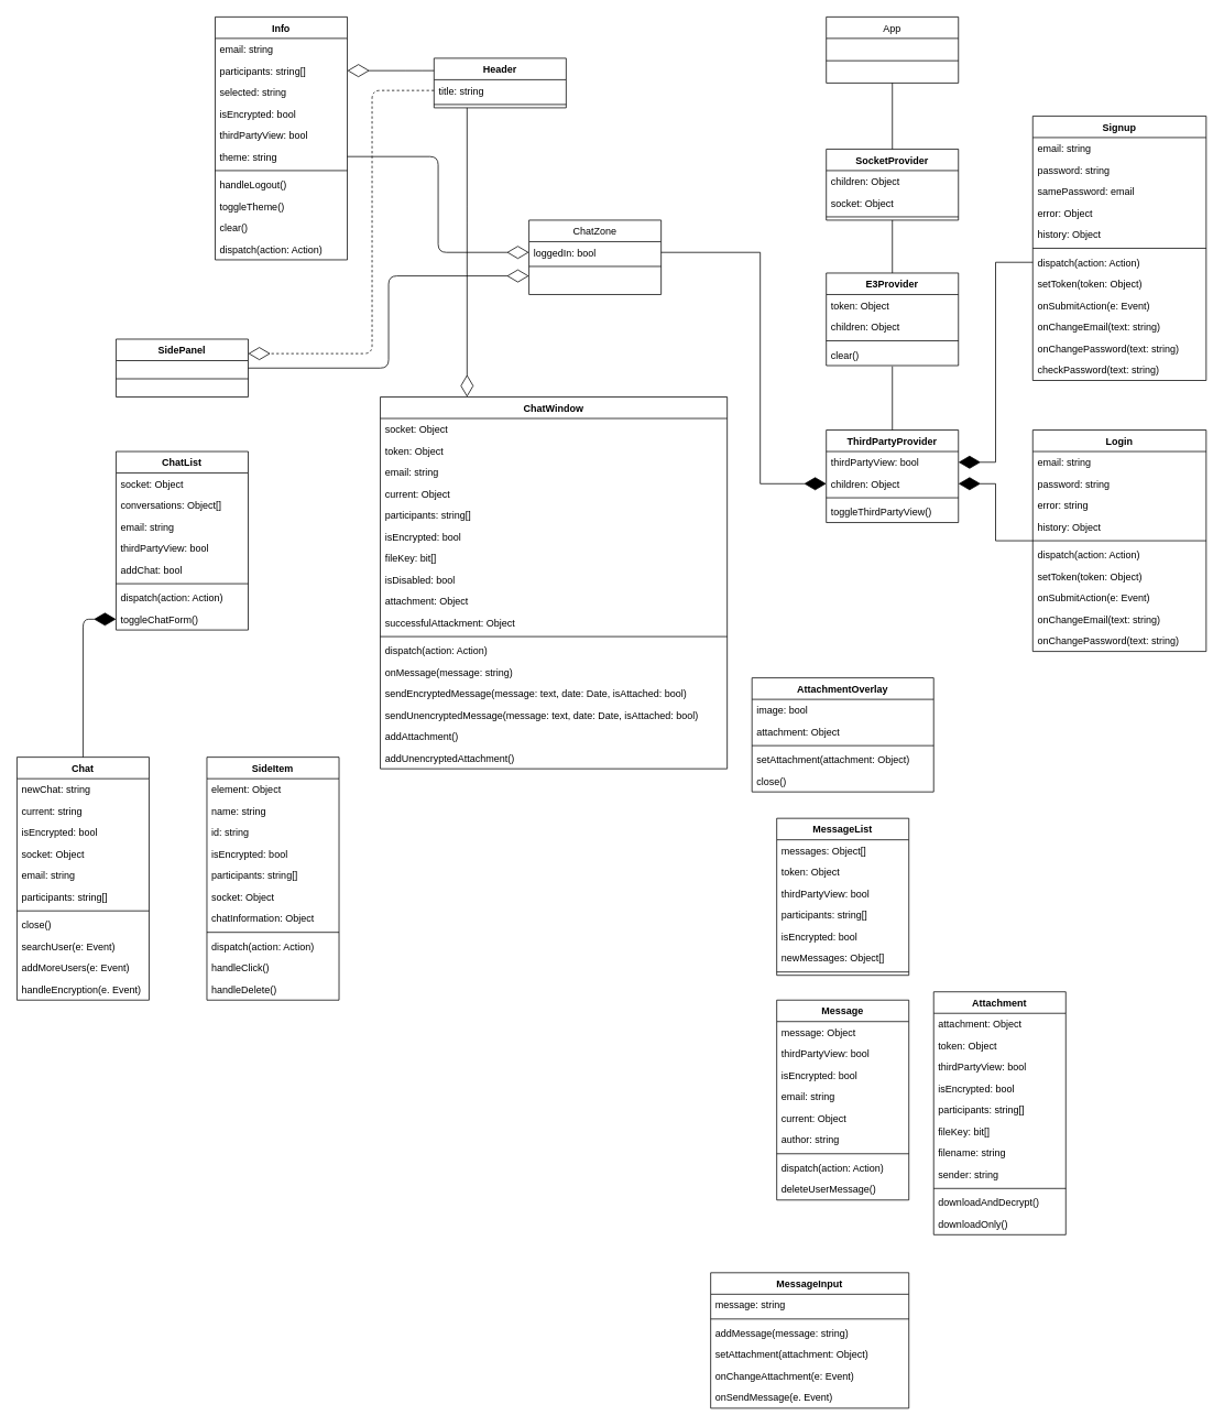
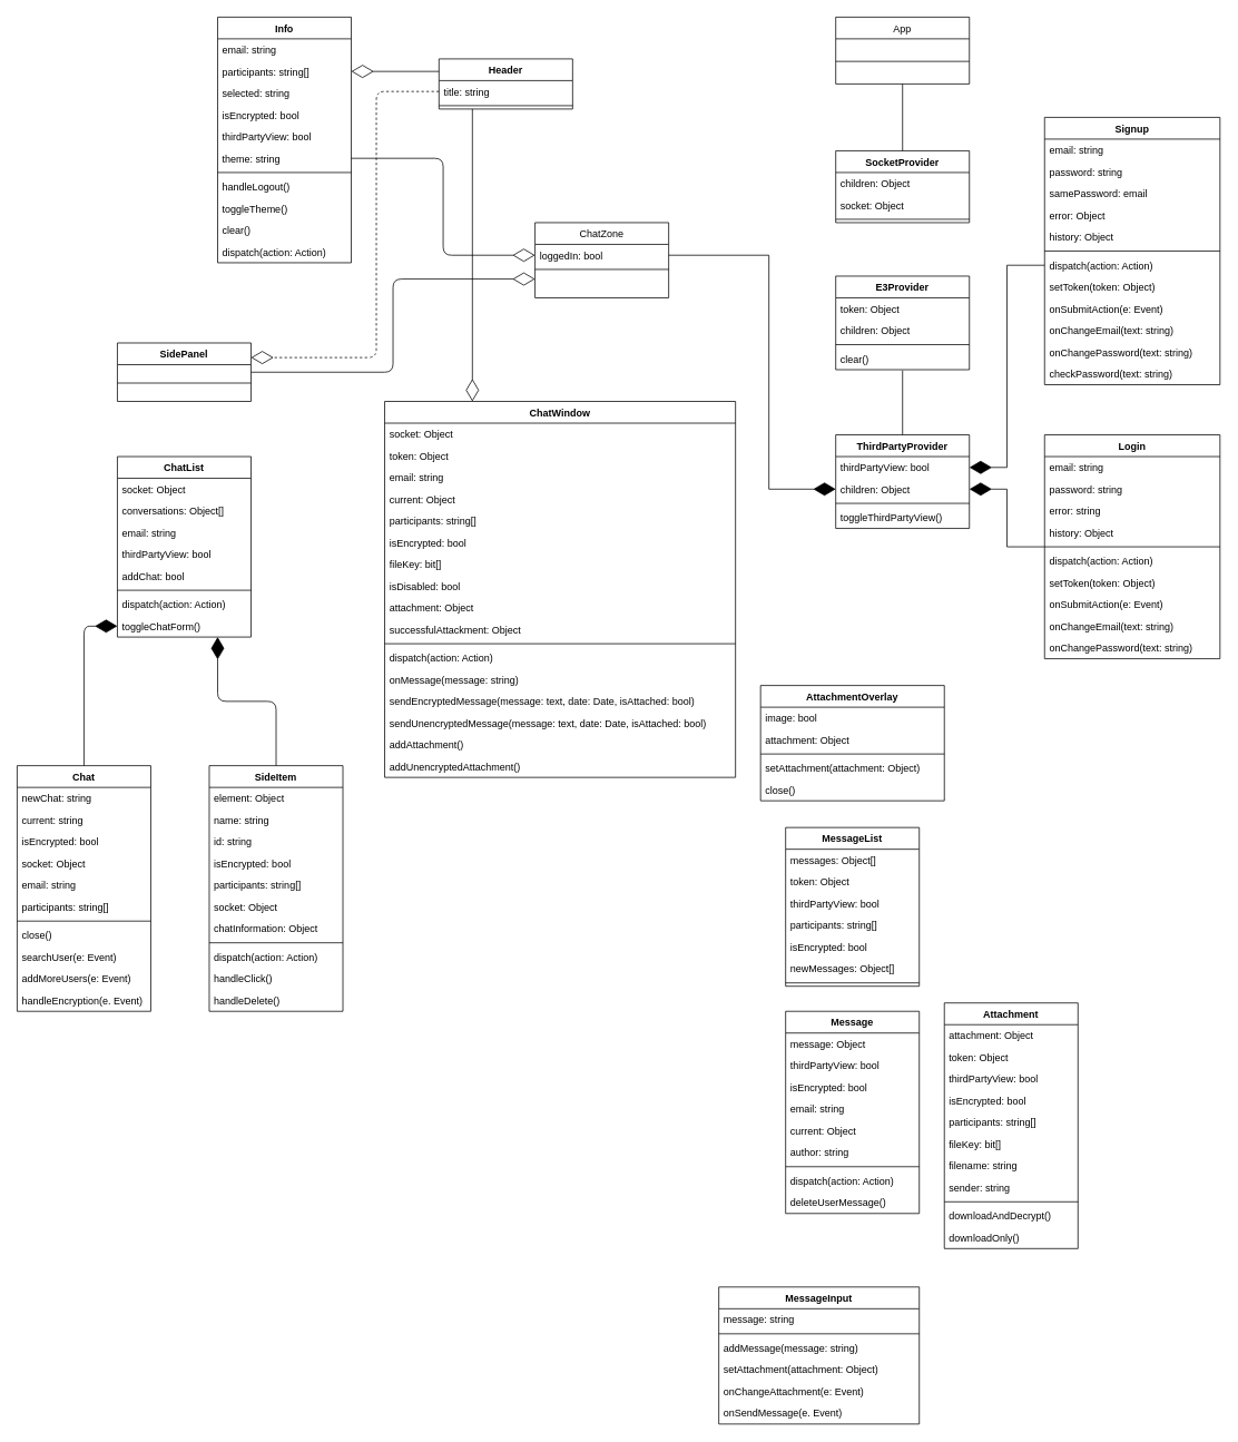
- <mxCell id="157" value="" style="endArrow=none;html=1;edgeStyle=orthogonalEdgeStyle;exitX=0.5;exitY=1;exitDx=0;exitDy=0;entryX=0.5;entryY=0;entryDx=0;entryDy=0;" edge="1" parent="1" source="62" target="31"><mxGeometry relative="1" as="geometry"><mxPoint x="1010" y="340" as="sourcePoint" /><mxPoint x="1170" y="340" as="targetPoint" /></mxGeometry></mxCell>
+ <mxCell id="168" value="" style="endArrow=diamondThin;endFill=1;endSize=24;html=1;entryX=0.75;entryY=1;entryDx=0;entryDy=0;exitX=0.5;exitY=0;exitDx=0;exitDy=0;edgeStyle=orthogonalEdgeStyle;" edge="1" parent="1" source="83" target="53"><mxGeometry width="160" relative="1" as="geometry"><mxPoint x="480" y="1040" as="sourcePoint" /><mxPoint x="640" y="1040" as="targetPoint" /></mxGeometry></mxCell>
